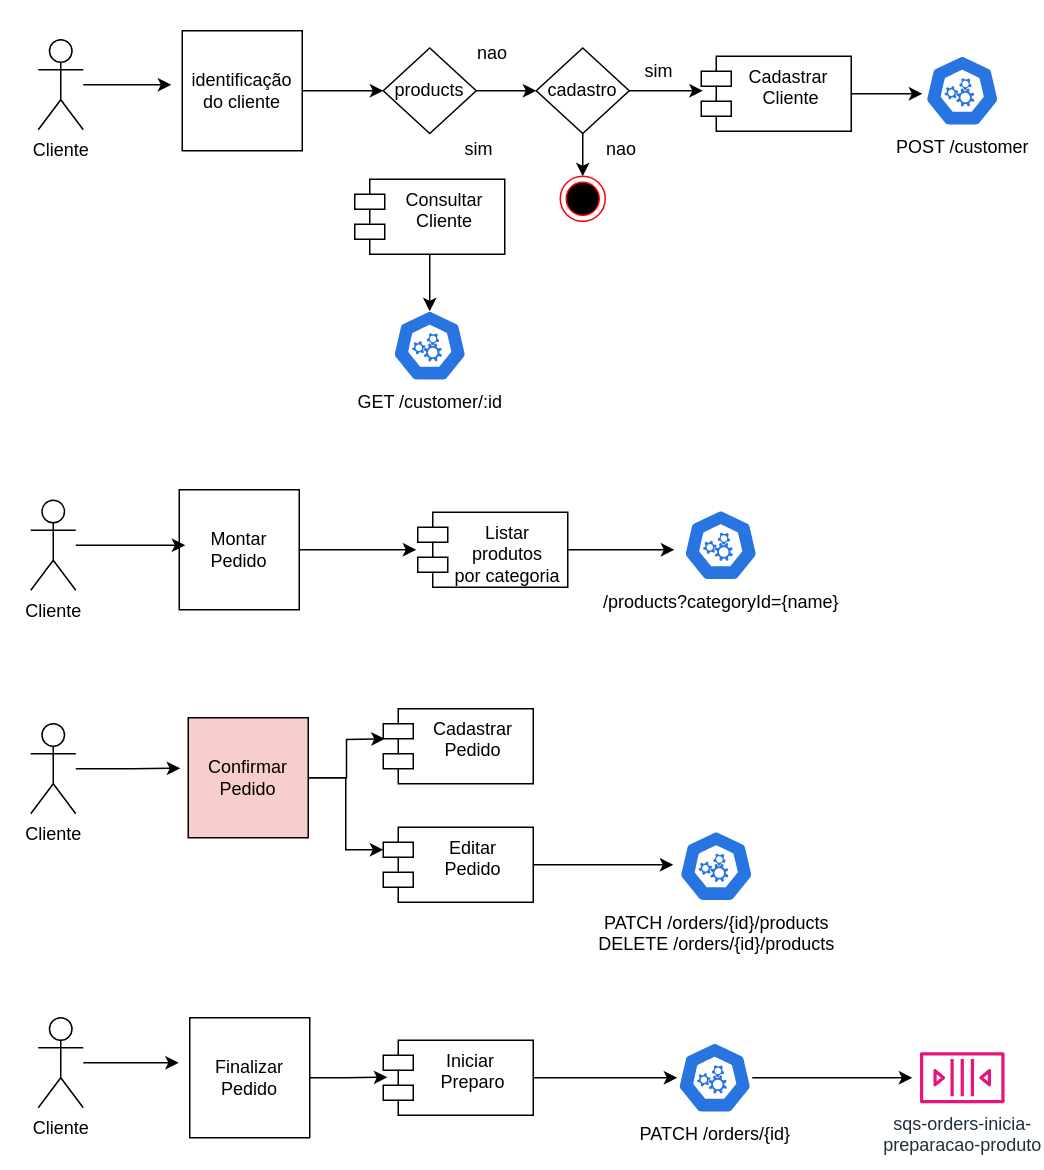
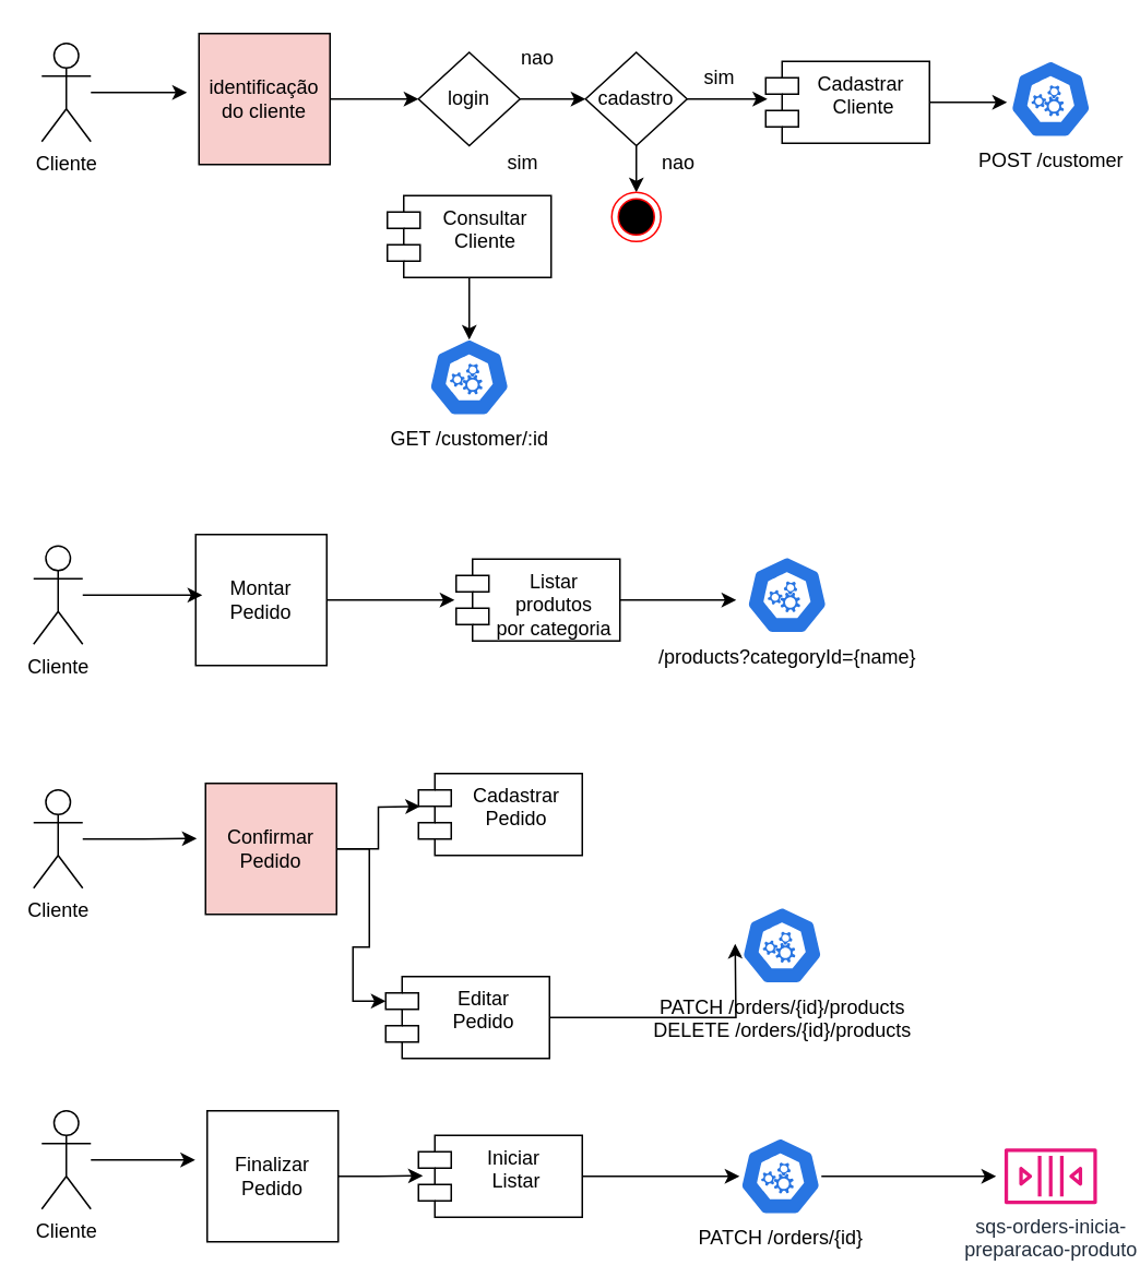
- <mxCell id="13" value="identificação&lt;br&gt;do cliente" style="whiteSpace=wrap;html=1;aspect=fixed;" parent="1" vertex="1"><mxGeometry x="121" y="20" width="80" height="80" as="geometry" /></mxCell>
+ <mxCell id="13" value="identificação&lt;br&gt;do cliente" style="whiteSpace=wrap;html=1;aspect=fixed;fillColor=#f8cecc;" parent="1" vertex="1"><mxGeometry x="121" y="20" width="80" height="80" as="geometry" /></mxCell>
- <mxCell id="15" value="products" style="rhombus;whiteSpace=wrap;html=1;" parent="1" vertex="1"><mxGeometry x="255" y="31.5" width="62" height="57" as="geometry" /></mxCell>
+ <mxCell id="15" value="login" style="rhombus;whiteSpace=wrap;html=1;" parent="1" vertex="1"><mxGeometry x="255" y="31.5" width="62" height="57" as="geometry" /></mxCell>
- <mxCell id="31" value="Editar&lt;br&gt;Pedido" style="shape=module;align=left;spacingLeft=20;align=center;verticalAlign=top;whiteSpace=wrap;html=1;" parent="1" vertex="1"><mxGeometry x="255" y="551" width="100" height="50" as="geometry" /></mxCell>
+ <mxCell id="31" value="Editar&lt;br&gt;Pedido" style="shape=module;align=left;spacingLeft=20;align=center;verticalAlign=top;whiteSpace=wrap;html=1;" parent="1" vertex="1"><mxGeometry x="235" y="596" width="100" height="50" as="geometry" /></mxCell>
- <mxCell id="8" value="Iniciar&amp;nbsp;&lt;br&gt;Preparo" style="shape=module;align=left;spacingLeft=20;align=center;verticalAlign=top;whiteSpace=wrap;html=1;" parent="1" vertex="1"><mxGeometry x="255" y="693" width="100" height="50" as="geometry" /></mxCell>
+ <mxCell id="8" value="Iniciar&amp;nbsp;&lt;br&gt;Listar" style="shape=module;align=left;spacingLeft=20;align=center;verticalAlign=top;whiteSpace=wrap;html=1;" parent="1" vertex="1"><mxGeometry x="255" y="693" width="100" height="50" as="geometry" /></mxCell>
